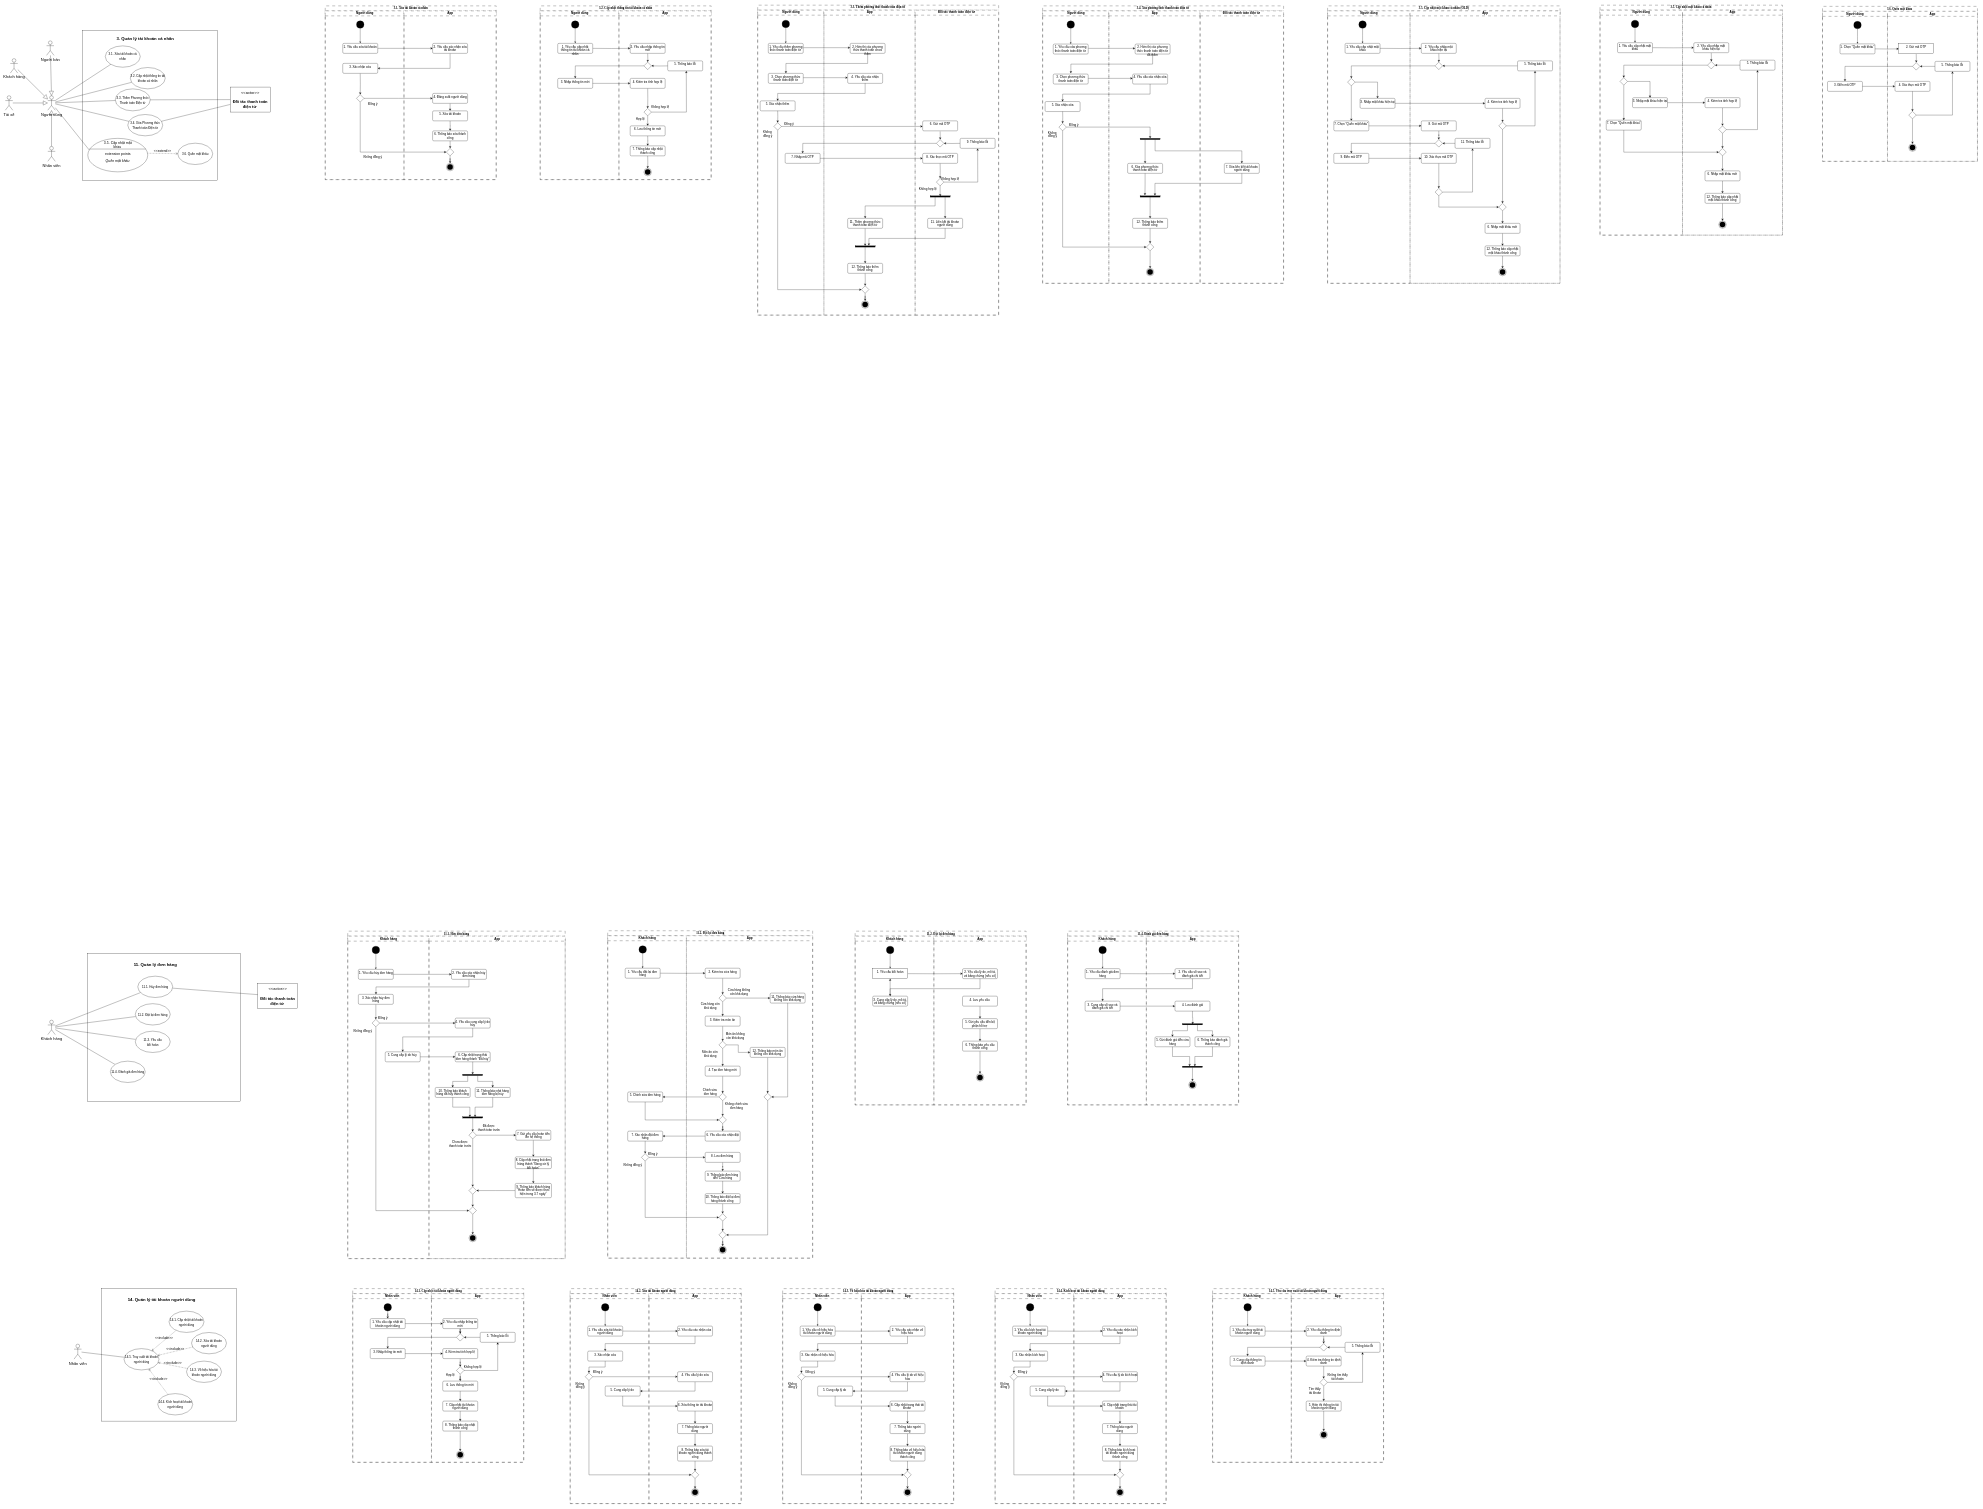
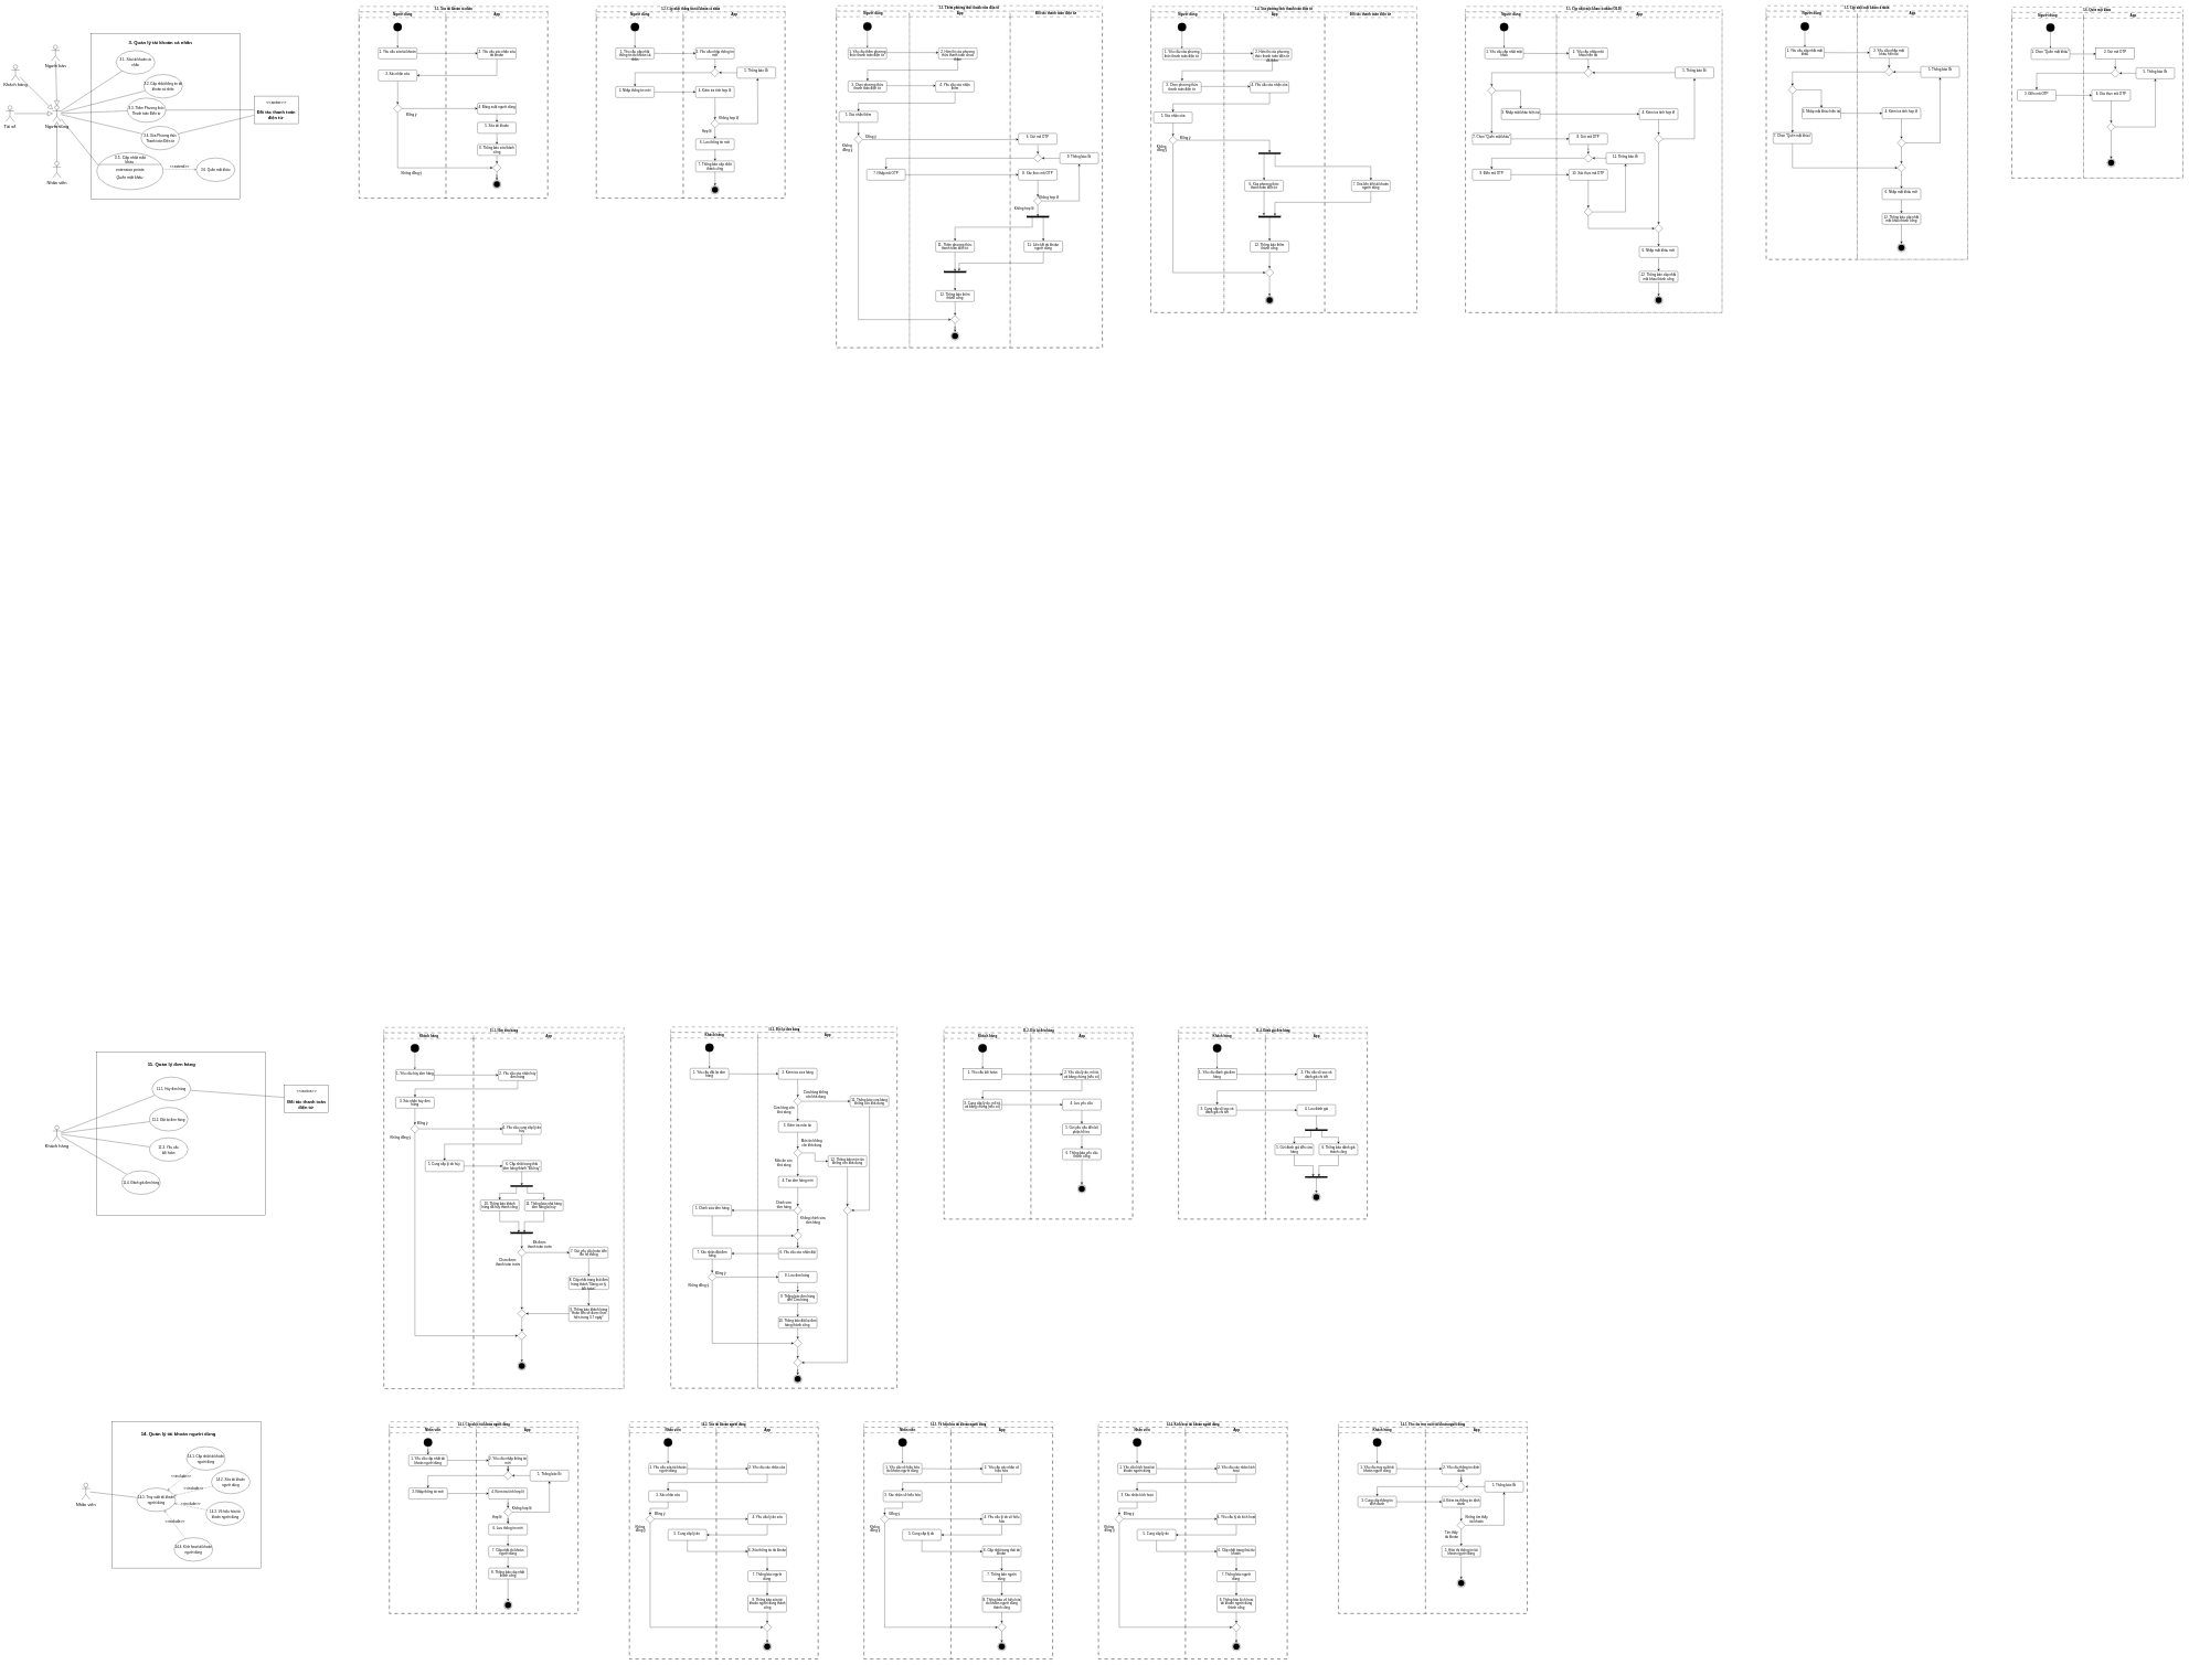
- <mxCell id="421" value="1. Yêu cầu đánh giá đơn hàng" style="rounded=1;whiteSpace=wrap;html=1;shadow=0;comic=0;labelBackgroundColor=none;strokeWidth=1;fontFamily=Helvetica;fontSize=12;align=center;arcSize=10;dashed=0;strokeColor=default;verticalAlign=top;absoluteArcSize=1;fontColor=default;fillColor=default;" vertex="1" parent="418"><mxGeometry x="70" y="130" width="140" height="40" as="geometry" /></mxCell>
+ <mxCell id="421" value="1. Yêu cầu đánh giá đơn hàng" style="whiteSpace=wrap;html=1;shadow=0;comic=0;labelBackgroundColor=none;strokeWidth=1;fontFamily=Helvetica;fontSize=12;align=center;arcSize=10;dashed=0;strokeColor=default;verticalAlign=top;absoluteArcSize=1;fontColor=default;fillColor=default;rounded=0;" vertex="1" parent="418"><mxGeometry x="70" y="130" width="140" height="40" as="geometry" /></mxCell>
- <mxCell id="415" style="edgeStyle=orthogonalEdgeStyle;rounded=0;orthogonalLoop=1;jettySize=auto;html=1;" edge="1" parent="398" source="404" target="403"><mxGeometry relative="1" as="geometry" /></mxCell>
+ <mxCell id="415" style="edgeStyle=orthogonalEdgeStyle;rounded=0;orthogonalLoop=1;jettySize=auto;html=1;" edge="1" parent="398" source="404" target="408"><mxGeometry relative="1" as="geometry" /></mxCell>
